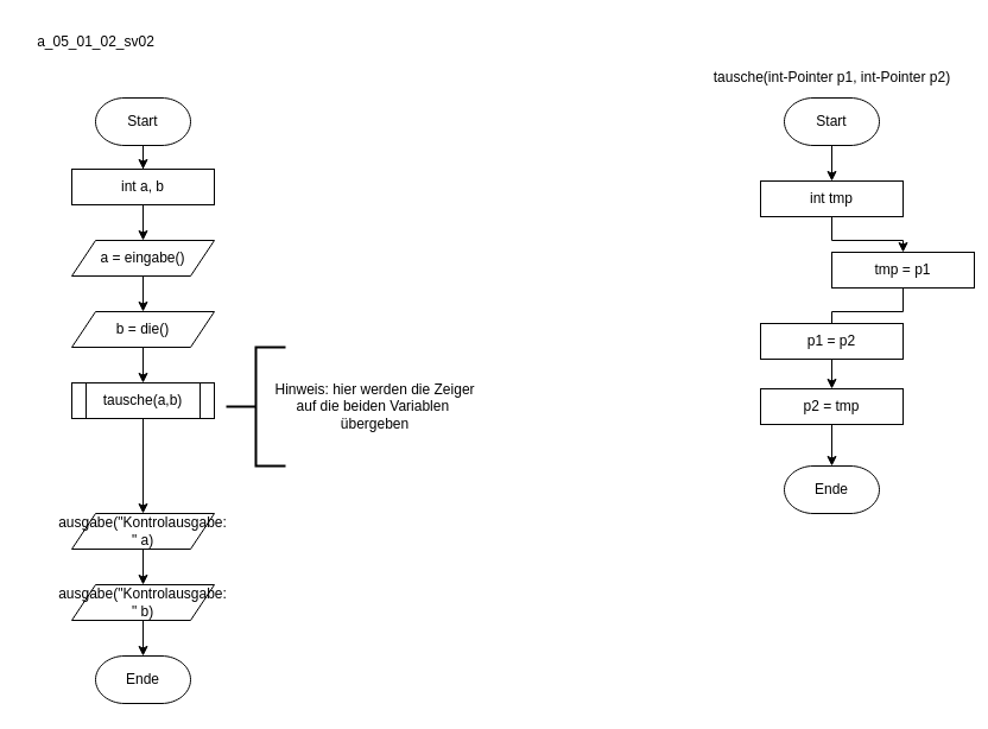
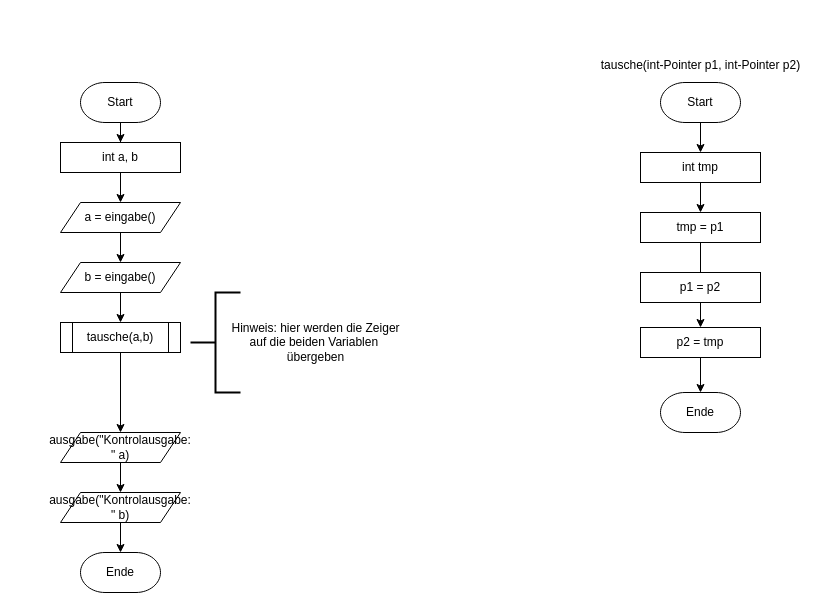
- <mxCell id="2" value="a_05_01_02_sv02" style="text;html=1;align=center;verticalAlign=middle;resizable=0;points=[];autosize=1;strokeColor=none;fillColor=none;" vertex="1" parent="1"><mxGeometry x="20" y="20" width="120" height="30" as="geometry" /></mxCell>
- <mxCell id="27" value="tmp = p1" style="rounded=0;whiteSpace=wrap;html=1;" vertex="1" parent="1"><mxGeometry x="700" y="212" width="120" height="30" as="geometry" /></mxCell>
+ <mxCell id="27" value="tmp = p1" style="rounded=0;whiteSpace=wrap;html=1;" vertex="1" parent="1"><mxGeometry x="640" y="212" width="120" height="30" as="geometry" /></mxCell>
- <mxCell id="15" value="b = die()" style="shape=parallelogram;perimeter=parallelogramPerimeter;whiteSpace=wrap;html=1;fixedSize=1;" vertex="1" parent="1"><mxGeometry x="60" y="262" width="120" height="30" as="geometry" /></mxCell>
+ <mxCell id="15" value="b = eingabe()" style="shape=parallelogram;perimeter=parallelogramPerimeter;whiteSpace=wrap;html=1;fixedSize=1;" vertex="1" parent="1"><mxGeometry x="60" y="262" width="120" height="30" as="geometry" /></mxCell>
